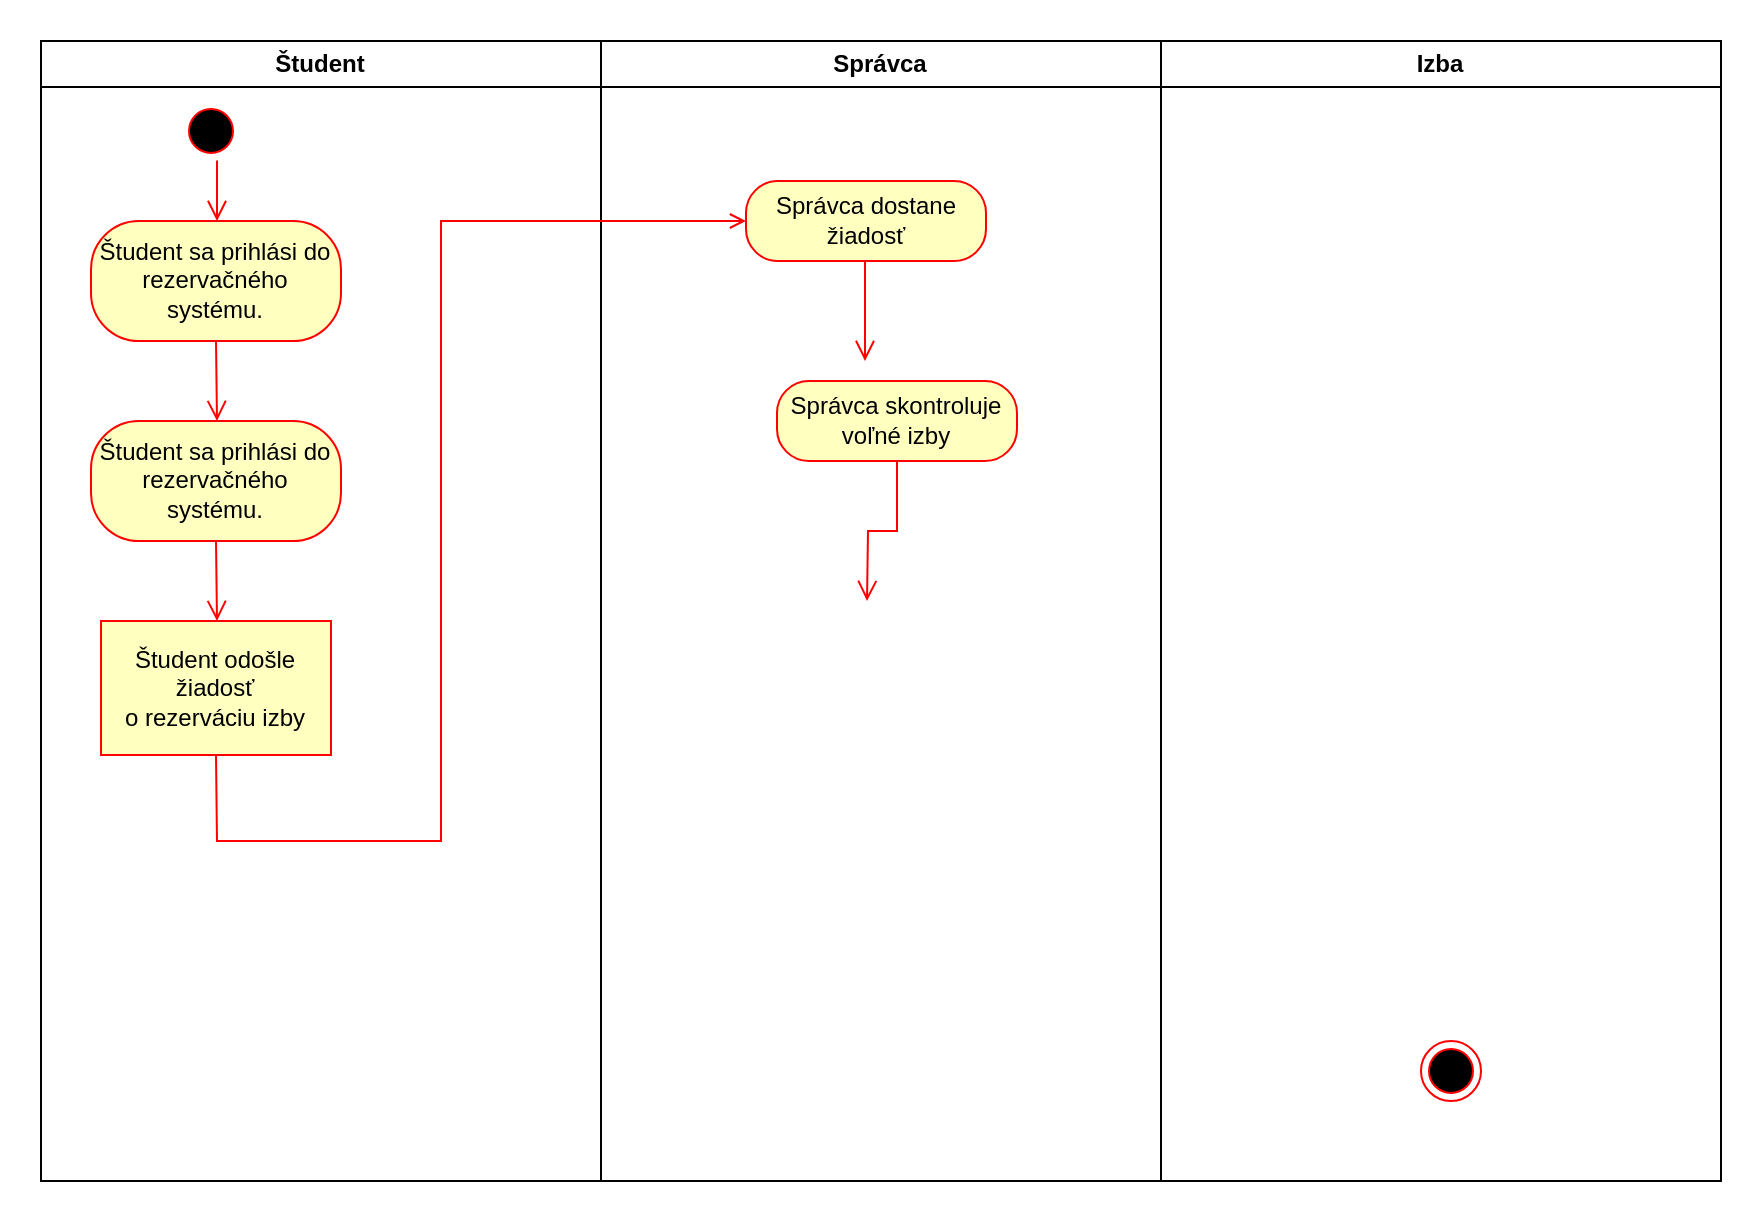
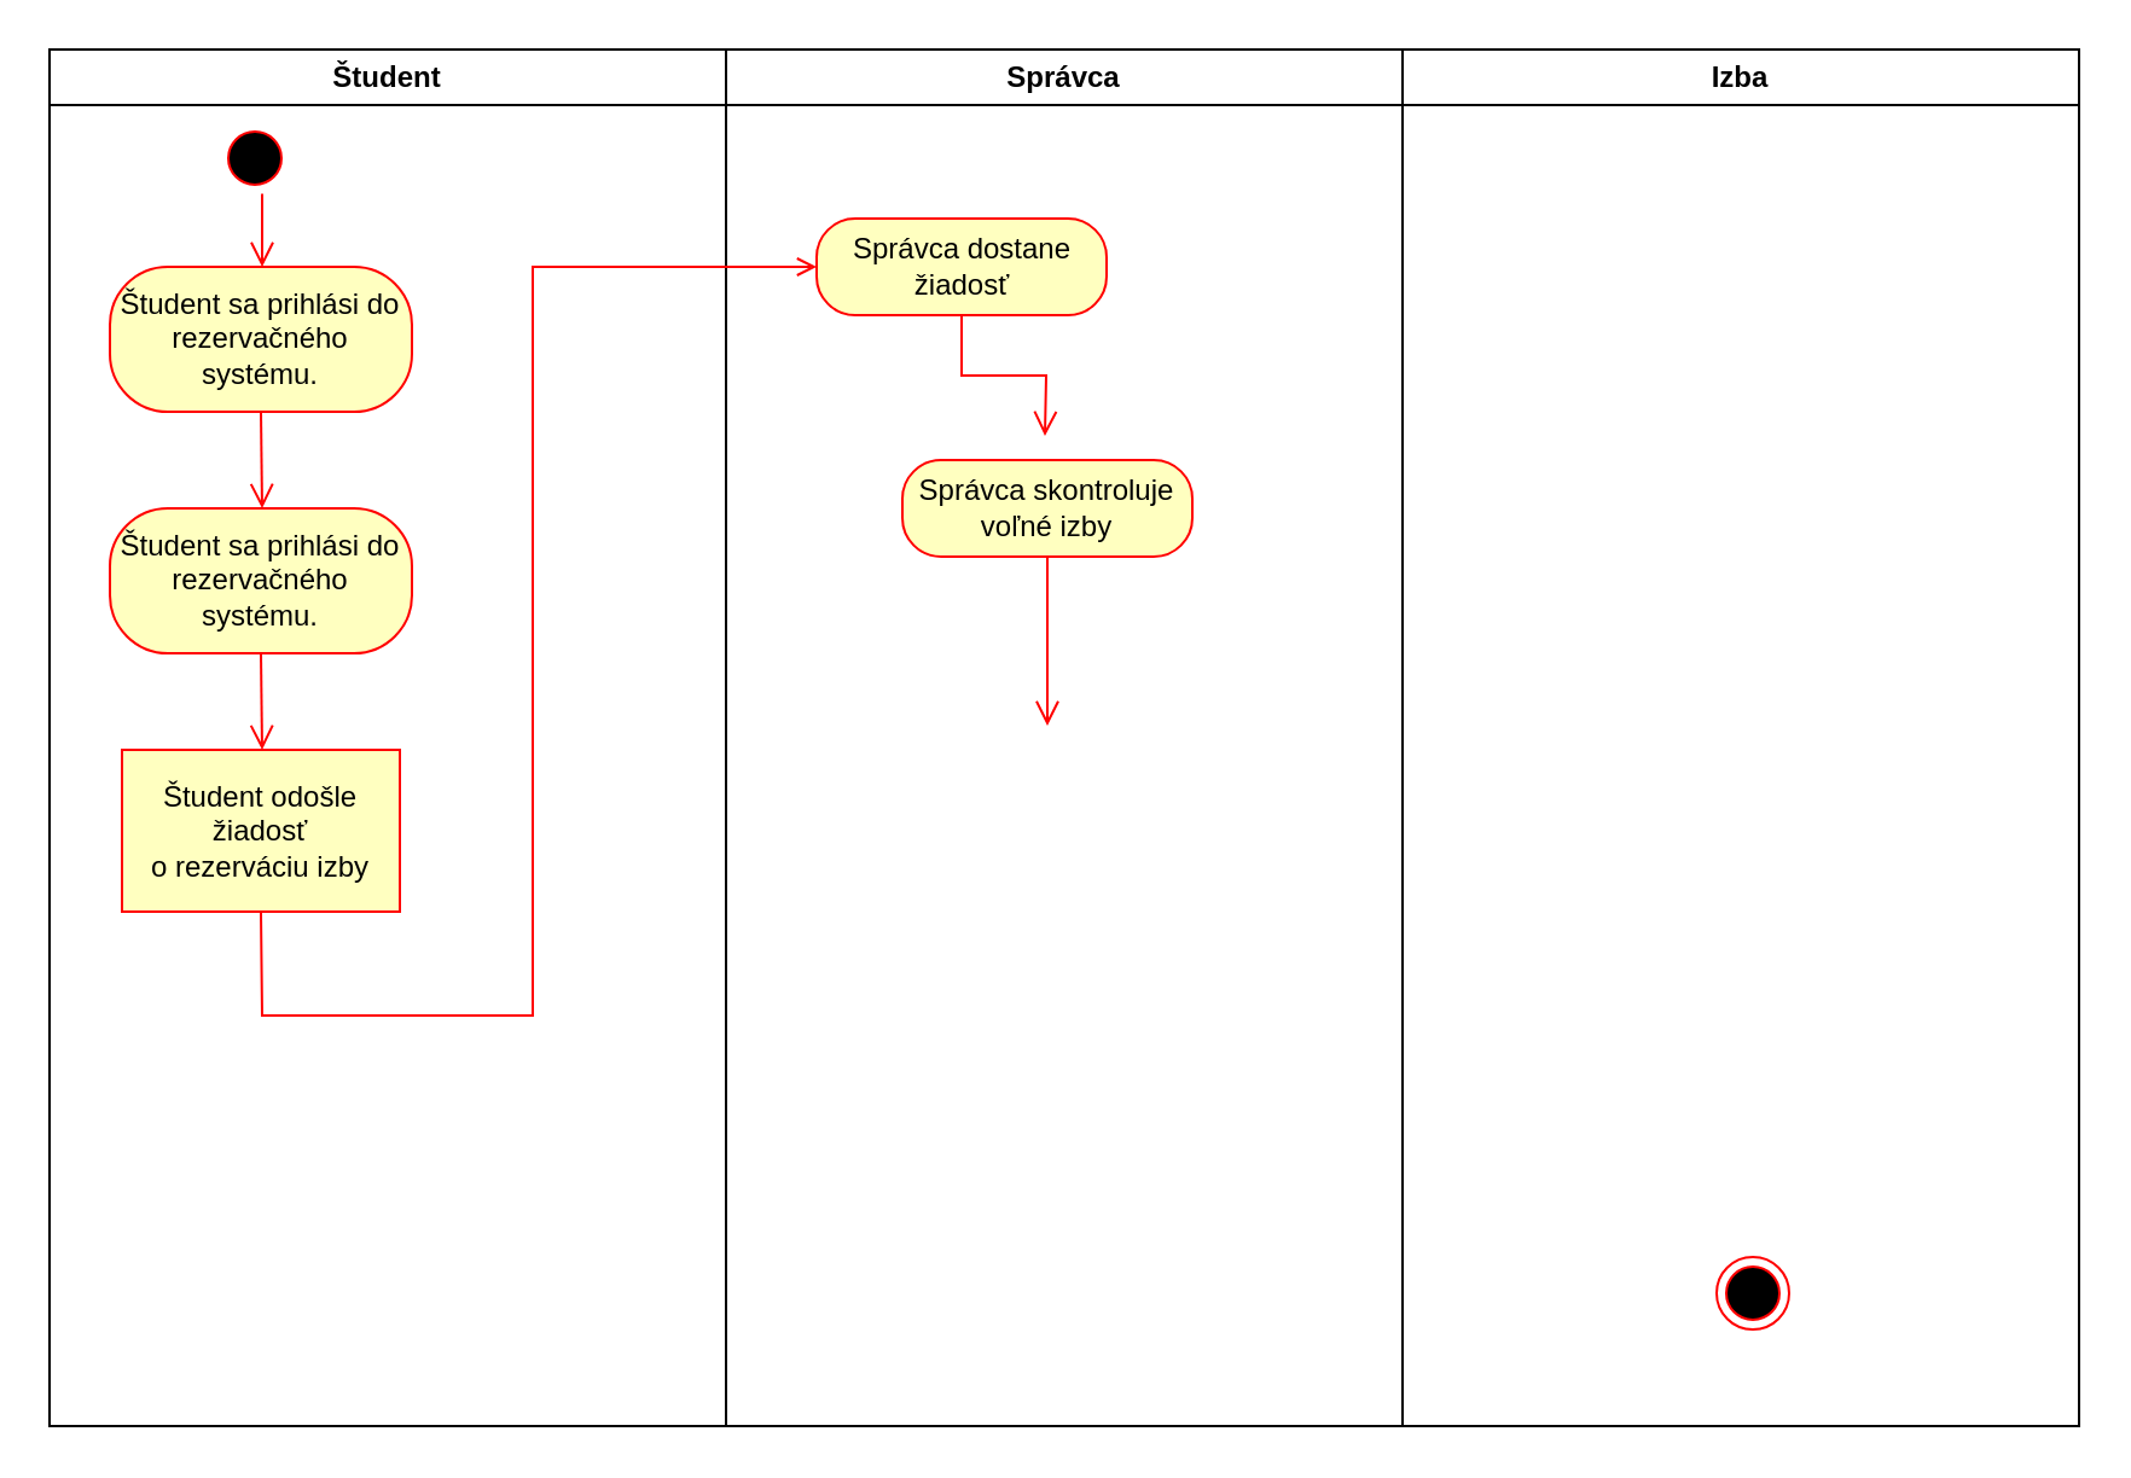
- <mxCell id="11" value="Správca dostane&lt;br&gt;žiadosť" style="rounded=1;whiteSpace=wrap;html=1;arcSize=40;fontColor=#000000;fillColor=#ffffc0;strokeColor=#ff0000;" vertex="1" parent="10"><mxGeometry x="72.5" y="70" width="120" height="40" as="geometry" /></mxCell>
+ <mxCell id="11" value="Správca dostane&lt;br&gt;žiadosť" style="rounded=1;whiteSpace=wrap;html=1;arcSize=40;fontColor=#000000;fillColor=#ffffc0;strokeColor=#ff0000;" vertex="1" parent="10"><mxGeometry x="37.5" y="70" width="120" height="40" as="geometry" /></mxCell>
- <mxCell id="13" value="Správca skontroluje&lt;br&gt;voľné izby" style="rounded=1;whiteSpace=wrap;html=1;arcSize=40;fontColor=#000000;fillColor=#ffffc0;strokeColor=#ff0000;" vertex="1" parent="10"><mxGeometry x="88" y="170" width="120" height="40" as="geometry" /></mxCell>
+ <mxCell id="13" value="Správca skontroluje&lt;br&gt;voľné izby" style="rounded=1;whiteSpace=wrap;html=1;arcSize=40;fontColor=#000000;fillColor=#ffffc0;strokeColor=#ff0000;" vertex="1" parent="10"><mxGeometry x="73" y="170" width="120" height="40" as="geometry" /></mxCell>
